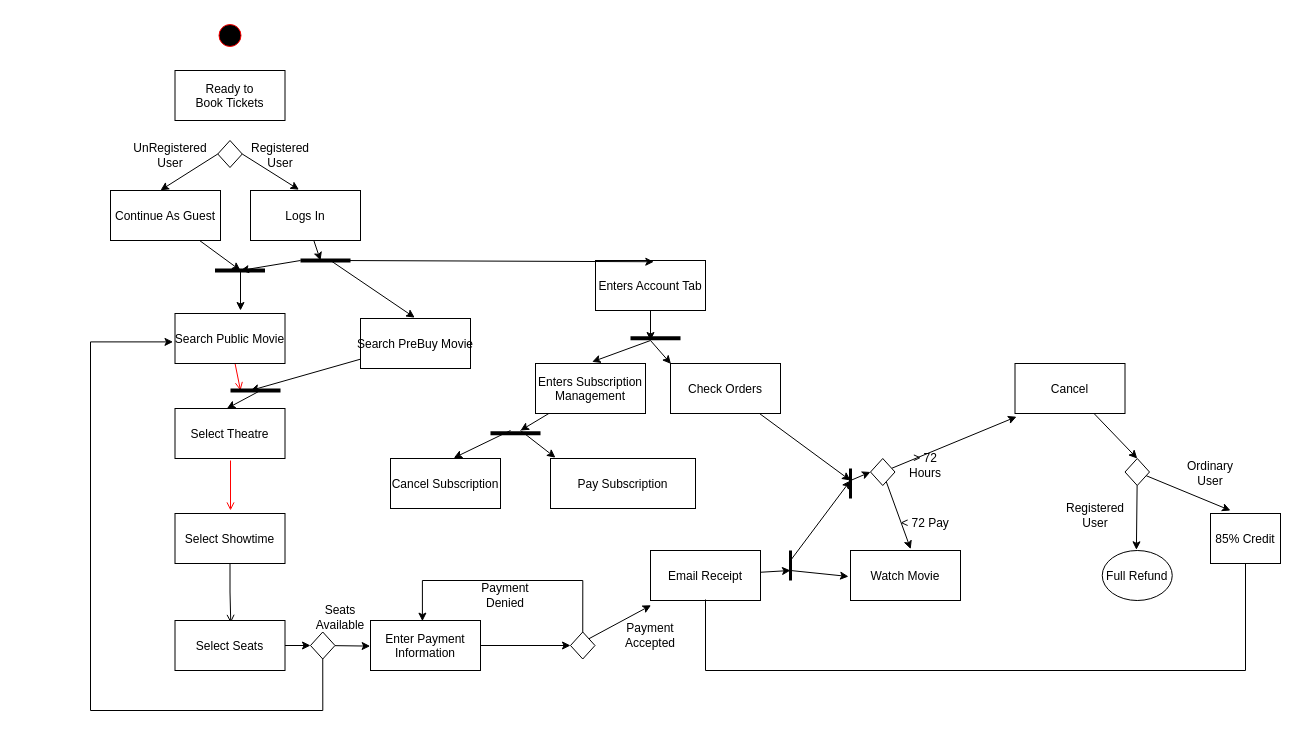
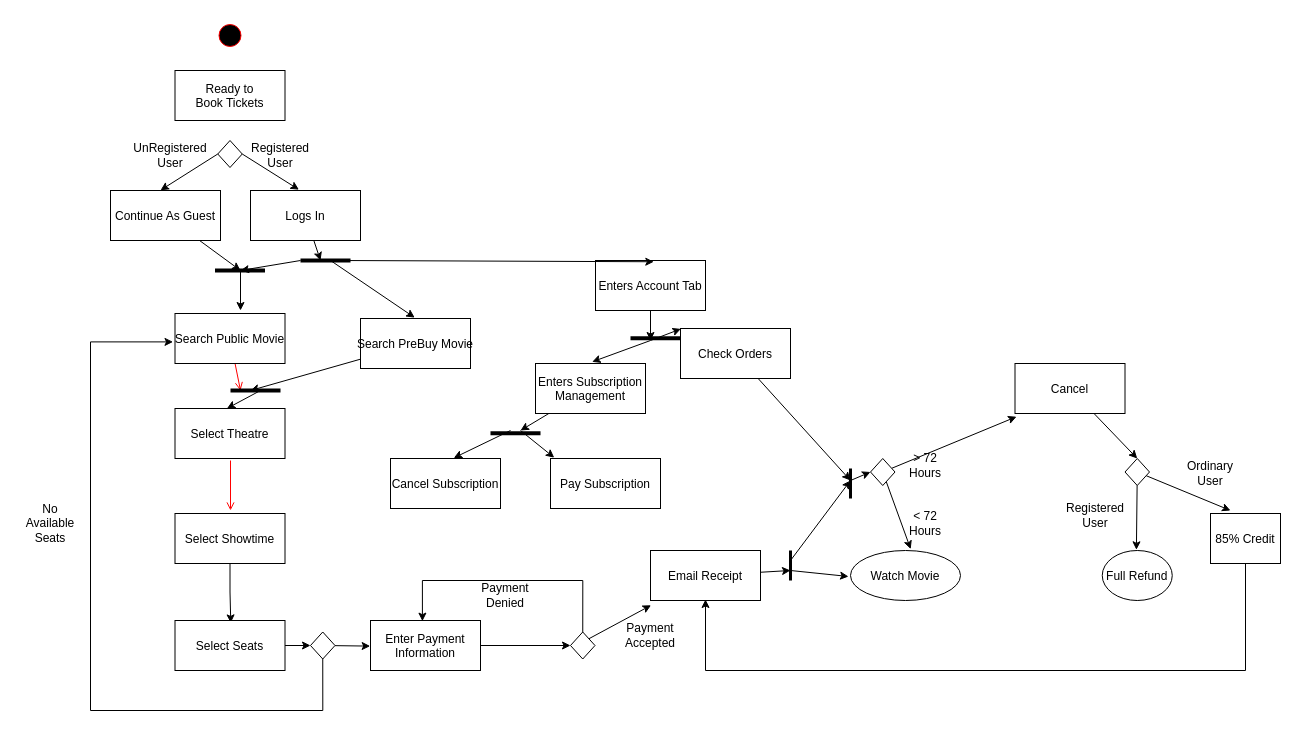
- <mxCell id="48" value="Check Orders" style="" parent="1" vertex="1"><mxGeometry x="670" y="363" width="110" height="50" as="geometry" /></mxCell>
+ <mxCell id="48" value="Check Orders" style="" parent="1" vertex="1"><mxGeometry x="680" y="328" width="110" height="50" as="geometry" /></mxCell>
- <mxCell id="42" value="Pay Subscription" style="" parent="1" vertex="1"><mxGeometry x="550" y="458" width="145" height="50" as="geometry" /></mxCell>
+ <mxCell id="42" value="Pay Subscription" style="" parent="1" vertex="1"><mxGeometry x="550" y="458" width="110" height="50" as="geometry" /></mxCell>
+ <mxCell id="60" value="No Available Seats" style="text;html=1;strokeColor=none;fillColor=none;align=center;verticalAlign=middle;whiteSpace=wrap;rounded=0;" parent="1" vertex="1"><mxGeometry x="20" y="508" width="60" height="30" as="geometry" /></mxCell>
- <mxCell id="74" value="&amp;lt; 72 Pay" style="text;html=1;strokeColor=none;fillColor=none;align=center;verticalAlign=middle;whiteSpace=wrap;rounded=0;" parent="1" vertex="1"><mxGeometry x="894.5" y="508" width="60" height="30" as="geometry" /></mxCell>
+ <mxCell id="74" value="&amp;lt; 72 Hours" style="text;html=1;strokeColor=none;fillColor=none;align=center;verticalAlign=middle;whiteSpace=wrap;rounded=0;" parent="1" vertex="1"><mxGeometry x="894.5" y="508" width="60" height="30" as="geometry" /></mxCell>
- <mxCell id="21" value="Watch Movie" style="" parent="1" vertex="1"><mxGeometry x="850" y="550" width="110" height="50" as="geometry" /></mxCell>
+ <mxCell id="21" value="Watch Movie" style="ellipse;" parent="1" vertex="1"><mxGeometry x="850" y="550" width="110" height="50" as="geometry" /></mxCell>
- <mxCell id="78" style="edgeStyle=orthogonalEdgeStyle;rounded=0;orthogonalLoop=1;jettySize=auto;html=1;entryX=0.5;entryY=0.98;entryDx=0;entryDy=0;entryPerimeter=0;strokeWidth=1;endArrow=none;endFill=1;" parent="1" source="79" target="18" edge="1"><mxGeometry relative="1" as="geometry"><Array as="points"><mxPoint x="1245" y="670" /><mxPoint x="705" y="670" /></Array></mxGeometry></mxCell>
+ <mxCell id="78" style="edgeStyle=orthogonalEdgeStyle;rounded=0;orthogonalLoop=1;jettySize=auto;html=1;entryX=0.5;entryY=0.98;entryDx=0;entryDy=0;entryPerimeter=0;strokeWidth=1;endArrow=classic;endFill=1;" parent="1" source="79" target="18" edge="1"><mxGeometry relative="1" as="geometry"><Array as="points"><mxPoint x="1245" y="670" /><mxPoint x="705" y="670" /></Array></mxGeometry></mxCell>
- <mxCell id="5" style="edgeStyle=orthogonalEdgeStyle;rounded=0;orthogonalLoop=1;jettySize=auto;html=1;entryX=0.507;entryY=0.048;entryDx=0;entryDy=0;entryPerimeter=0;endArrow=open;" parent="1" source="6" target="9" edge="1"><mxGeometry relative="1" as="geometry" /></mxCell>
+ <mxCell id="5" style="edgeStyle=orthogonalEdgeStyle;rounded=0;orthogonalLoop=1;jettySize=auto;html=1;entryX=0.507;entryY=0.048;entryDx=0;entryDy=0;entryPerimeter=0;" parent="1" source="6" target="9" edge="1"><mxGeometry relative="1" as="geometry" /></mxCell>
- <mxCell id="61" value="Seats Available" style="text;html=1;strokeColor=none;fillColor=none;align=center;verticalAlign=middle;whiteSpace=wrap;rounded=0;" parent="1" vertex="1"><mxGeometry x="310" y="601.5" width="60" height="30" as="geometry" /></mxCell>
